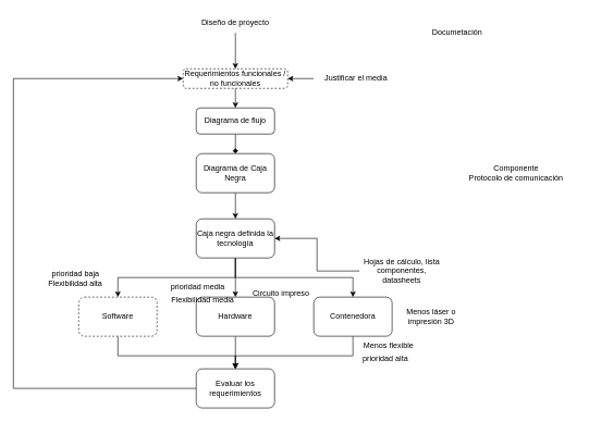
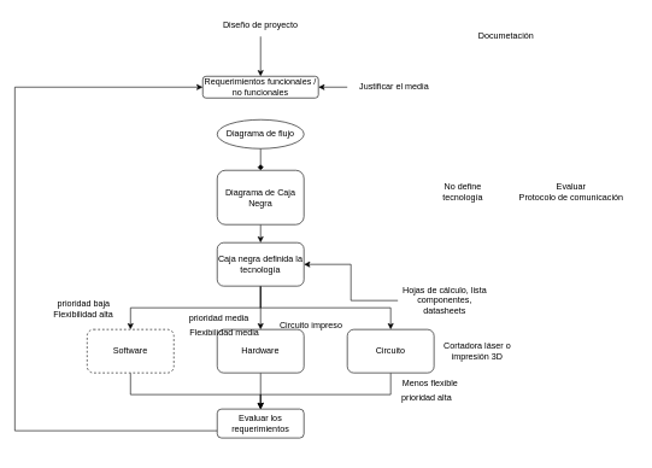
- <mxCell id="5" value="Requerimientos funcionales / no funcionales" style="rounded=1;whiteSpace=wrap;html=1;dashed=1;" parent="1" vertex="1"><mxGeometry x="280" y="105" width="160" height="30" as="geometry" /></mxCell>
+ <mxCell id="5" value="Requerimientos funcionales / no funcionales" style="rounded=1;whiteSpace=wrap;html=1;" parent="1" vertex="1"><mxGeometry x="280" y="105" width="160" height="30" as="geometry" /></mxCell>
- <mxCell id="4" style="edgeStyle=orthogonalEdgeStyle;rounded=0;orthogonalLoop=1;jettySize=auto;html=1;exitX=0.5;exitY=1;exitDx=0;exitDy=0;entryX=0.5;entryY=0;entryDx=0;entryDy=0;" parent="1" source="5" target="9" edge="1"><mxGeometry relative="1" as="geometry" /></mxCell>
- <mxCell id="9" value="Diagrama de flujo" style="rounded=1;whiteSpace=wrap;html=1;" parent="1" vertex="1"><mxGeometry x="300" y="165" width="120" height="40" as="geometry" /></mxCell>
+ <mxCell id="9" value="Diagrama de flujo" style="ellipse;whiteSpace=wrap;html=1;" parent="1" vertex="1"><mxGeometry x="300" y="165" width="120" height="40" as="geometry" /></mxCell>
- <mxCell id="11" value="Diagrama de Caja&lt;br&gt;Negra" style="rounded=1;whiteSpace=wrap;html=1;" parent="1" vertex="1"><mxGeometry x="300" y="235" width="120" height="60" as="geometry" /></mxCell>
+ <mxCell id="11" value="Diagrama de Caja&lt;br&gt;Negra" style="rounded=1;whiteSpace=wrap;html=1;" parent="1" vertex="1"><mxGeometry x="300" y="235" width="120" height="75" as="geometry" /></mxCell>
+ <mxCell id="12" value="No define tecnología" style="text;html=1;strokeColor=none;fillColor=none;align=center;verticalAlign=middle;whiteSpace=wrap;rounded=0;" parent="1" vertex="1"><mxGeometry x="600" y="250" width="80" height="30" as="geometry" /></mxCell>
- <mxCell id="13" value="Componente&lt;br&gt;Protocolo de comunicación" style="text;html=1;strokeColor=none;fillColor=none;align=center;verticalAlign=middle;whiteSpace=wrap;rounded=0;" parent="1" vertex="1"><mxGeometry x="700" y="250" width="180" height="30" as="geometry" /></mxCell>
+ <mxCell id="13" value="Evaluar&lt;br&gt;Protocolo de comunicación" style="text;html=1;strokeColor=none;fillColor=none;align=center;verticalAlign=middle;whiteSpace=wrap;rounded=0;" parent="1" vertex="1"><mxGeometry x="700" y="250" width="180" height="30" as="geometry" /></mxCell>
- <mxCell id="27" value="Contenedora" style="rounded=1;whiteSpace=wrap;html=1;" parent="1" vertex="1"><mxGeometry x="480" y="455" width="120" height="60" as="geometry" /></mxCell>
+ <mxCell id="27" value="Circuito" style="rounded=1;whiteSpace=wrap;html=1;" parent="1" vertex="1"><mxGeometry x="480" y="455" width="120" height="60" as="geometry" /></mxCell>
- <mxCell id="28" value="Menos láser o impresión 3D" style="text;html=1;strokeColor=none;fillColor=none;align=center;verticalAlign=middle;whiteSpace=wrap;rounded=0;" parent="1" vertex="1"><mxGeometry x="600" y="470" width="120" height="30" as="geometry" /></mxCell>
+ <mxCell id="28" value="Cortadora láser o impresión 3D" style="text;html=1;strokeColor=none;fillColor=none;align=center;verticalAlign=middle;whiteSpace=wrap;rounded=0;" parent="1" vertex="1"><mxGeometry x="600" y="470" width="120" height="30" as="geometry" /></mxCell>
- <mxCell id="21" value="Evaluar los requerimientos" style="rounded=1;whiteSpace=wrap;html=1;" parent="1" vertex="1"><mxGeometry x="300" y="565" width="120" height="60" as="geometry" /></mxCell>
+ <mxCell id="21" value="Evaluar los requerimientos" style="rounded=1;whiteSpace=wrap;html=1;" parent="1" vertex="1"><mxGeometry x="300" y="565" width="120" height="40" as="geometry" /></mxCell>
